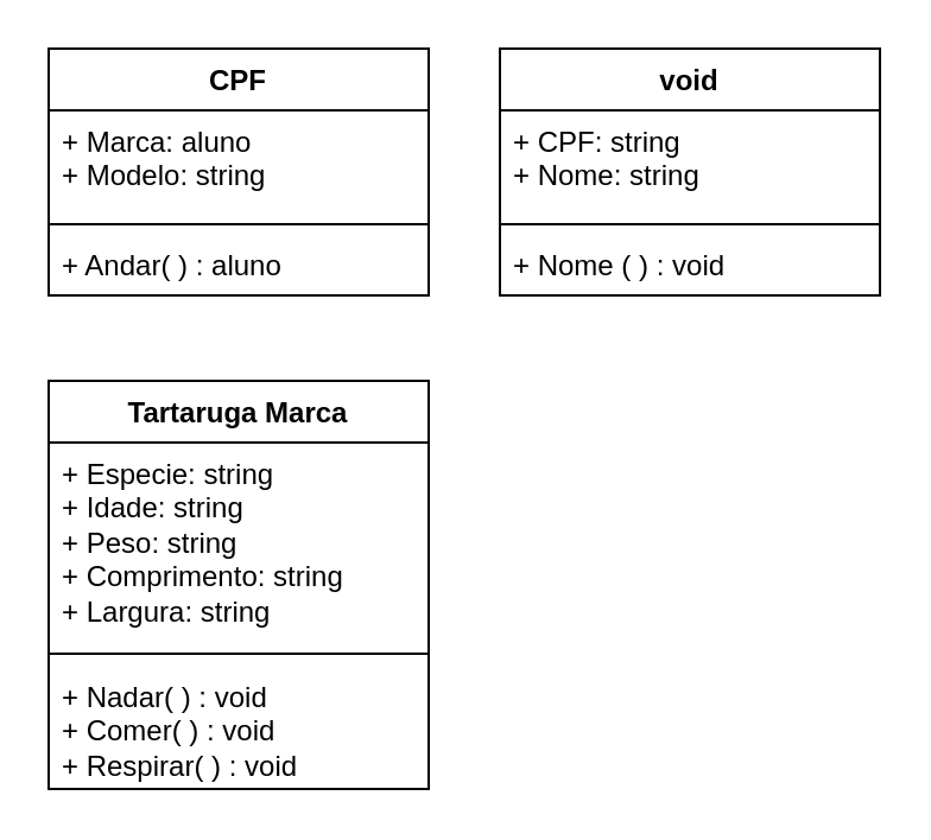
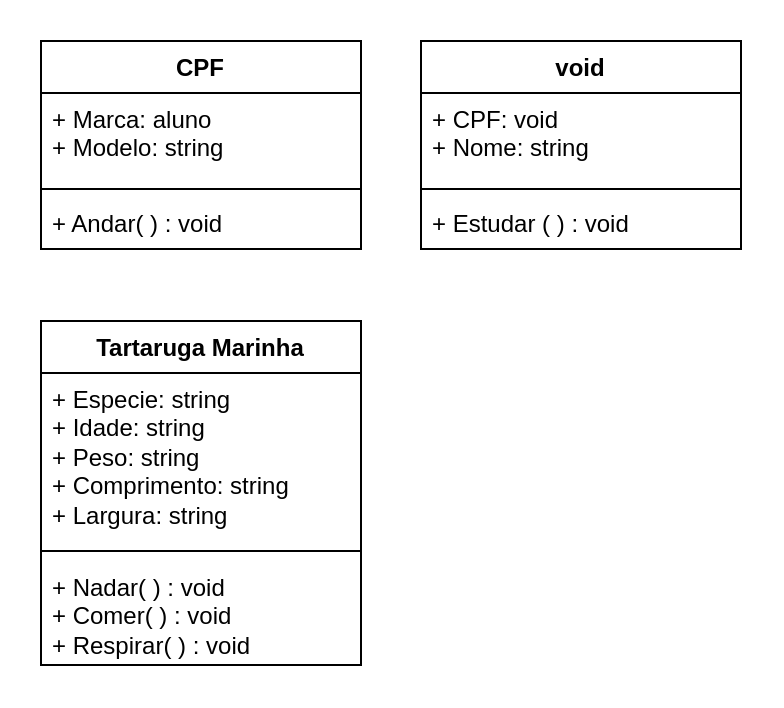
- <mxCell id="3" value="+ CPF: string&lt;br&gt;+ Nome: string" style="text;strokeColor=none;fillColor=none;align=left;verticalAlign=top;spacingLeft=4;spacingRight=4;overflow=hidden;rotatable=0;points=[[0,0.5],[1,0.5]];portConstraint=eastwest;whiteSpace=wrap;html=1;" parent="2" vertex="1"><mxGeometry y="26" width="160" height="44" as="geometry" /></mxCell>
+ <mxCell id="3" value="+ CPF: void&lt;br&gt;+ Nome: string" style="text;strokeColor=none;fillColor=none;align=left;verticalAlign=top;spacingLeft=4;spacingRight=4;overflow=hidden;rotatable=0;points=[[0,0.5],[1,0.5]];portConstraint=eastwest;whiteSpace=wrap;html=1;" parent="2" vertex="1"><mxGeometry y="26" width="160" height="44" as="geometry" /></mxCell>
- <mxCell id="9" value="+ Andar( ) : aluno" style="text;strokeColor=none;fillColor=none;align=left;verticalAlign=top;spacingLeft=4;spacingRight=4;overflow=hidden;rotatable=0;points=[[0,0.5],[1,0.5]];portConstraint=eastwest;whiteSpace=wrap;html=1;" parent="6" vertex="1"><mxGeometry y="78" width="160" height="26" as="geometry" /></mxCell>
+ <mxCell id="9" value="+ Andar( ) : void" style="text;strokeColor=none;fillColor=none;align=left;verticalAlign=top;spacingLeft=4;spacingRight=4;overflow=hidden;rotatable=0;points=[[0,0.5],[1,0.5]];portConstraint=eastwest;whiteSpace=wrap;html=1;" parent="6" vertex="1"><mxGeometry y="78" width="160" height="26" as="geometry" /></mxCell>
- <mxCell id="5" value="+ Nome ( ) : void" style="text;strokeColor=none;fillColor=none;align=left;verticalAlign=top;spacingLeft=4;spacingRight=4;overflow=hidden;rotatable=0;points=[[0,0.5],[1,0.5]];portConstraint=eastwest;whiteSpace=wrap;html=1;" parent="2" vertex="1"><mxGeometry y="78" width="160" height="26" as="geometry" /></mxCell>
+ <mxCell id="5" value="+ Estudar ( ) : void" style="text;strokeColor=none;fillColor=none;align=left;verticalAlign=top;spacingLeft=4;spacingRight=4;overflow=hidden;rotatable=0;points=[[0,0.5],[1,0.5]];portConstraint=eastwest;whiteSpace=wrap;html=1;" parent="2" vertex="1"><mxGeometry y="78" width="160" height="26" as="geometry" /></mxCell>
- <mxCell id="10" value="Tartaruga Marca" style="swimlane;fontStyle=1;align=center;verticalAlign=top;childLayout=stackLayout;horizontal=1;startSize=26;horizontalStack=0;resizeParent=1;resizeParentMax=0;resizeLast=0;collapsible=1;marginBottom=0;whiteSpace=wrap;html=1;" vertex="1" parent="1"><mxGeometry x="20" y="160" width="160" height="172" as="geometry" /></mxCell>
+ <mxCell id="10" value="Tartaruga Marinha" style="swimlane;fontStyle=1;align=center;verticalAlign=top;childLayout=stackLayout;horizontal=1;startSize=26;horizontalStack=0;resizeParent=1;resizeParentMax=0;resizeLast=0;collapsible=1;marginBottom=0;whiteSpace=wrap;html=1;" vertex="1" parent="1"><mxGeometry x="20" y="160" width="160" height="172" as="geometry" /></mxCell>
